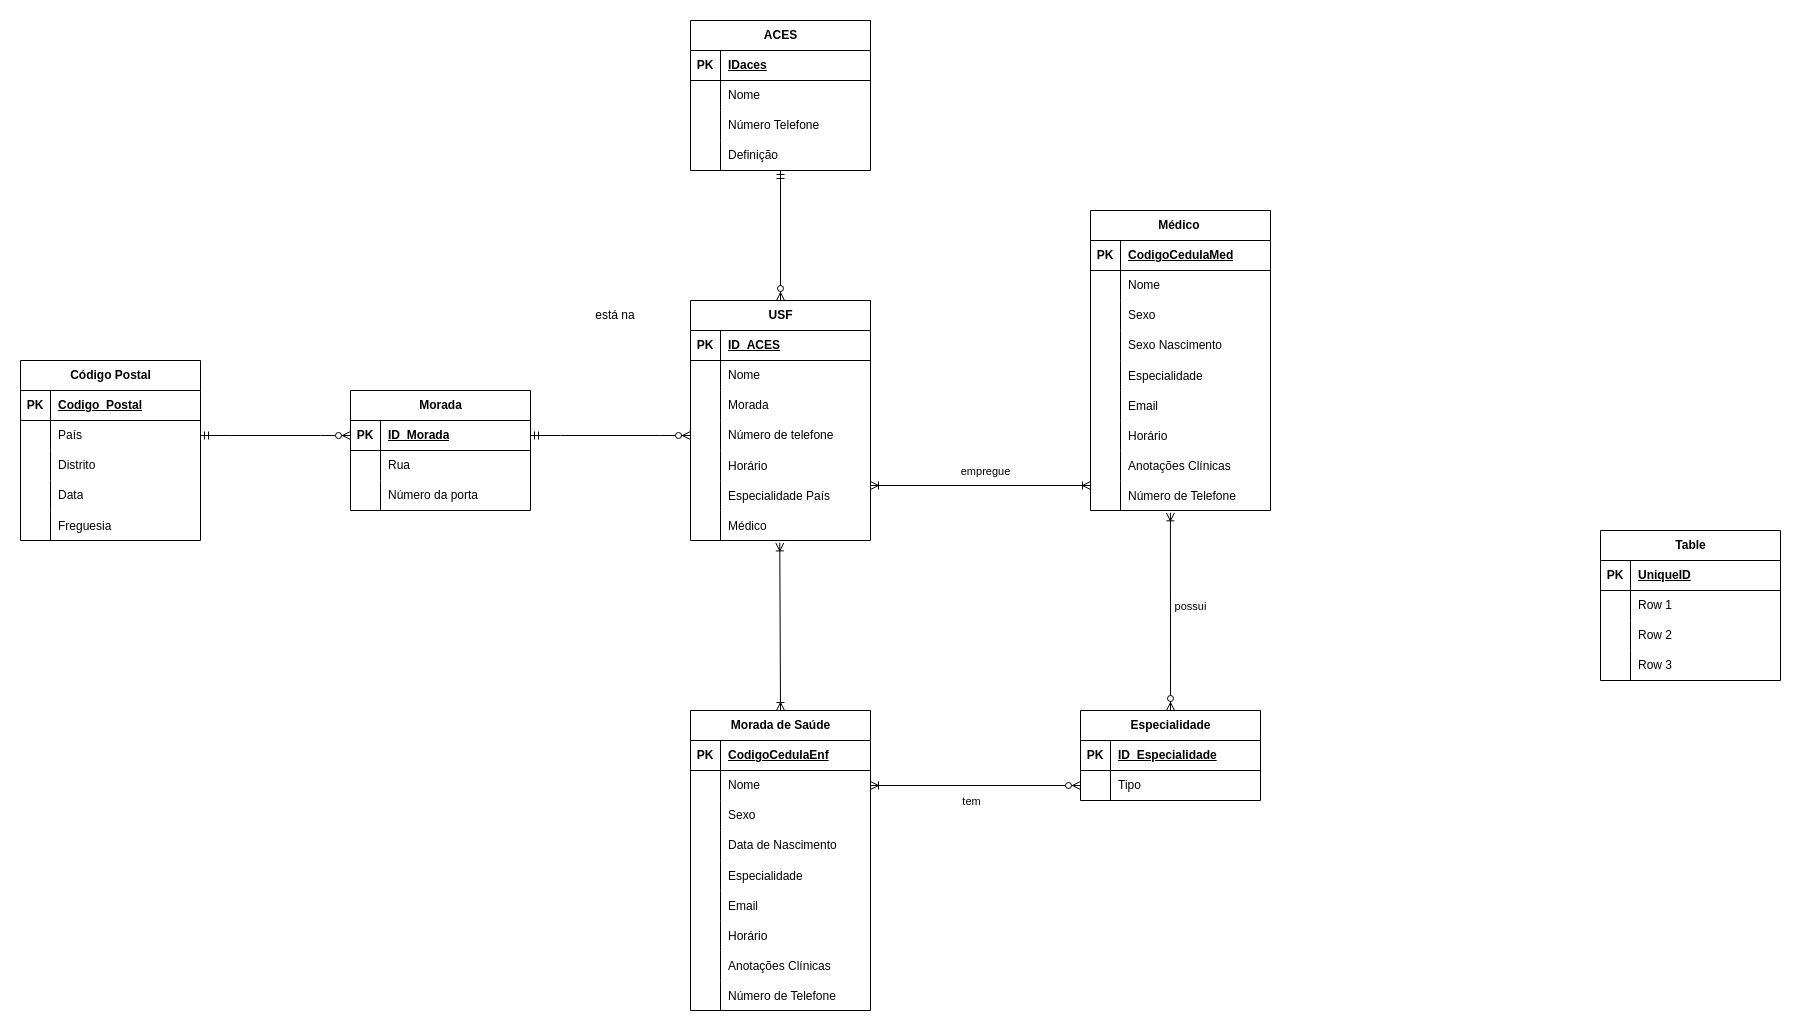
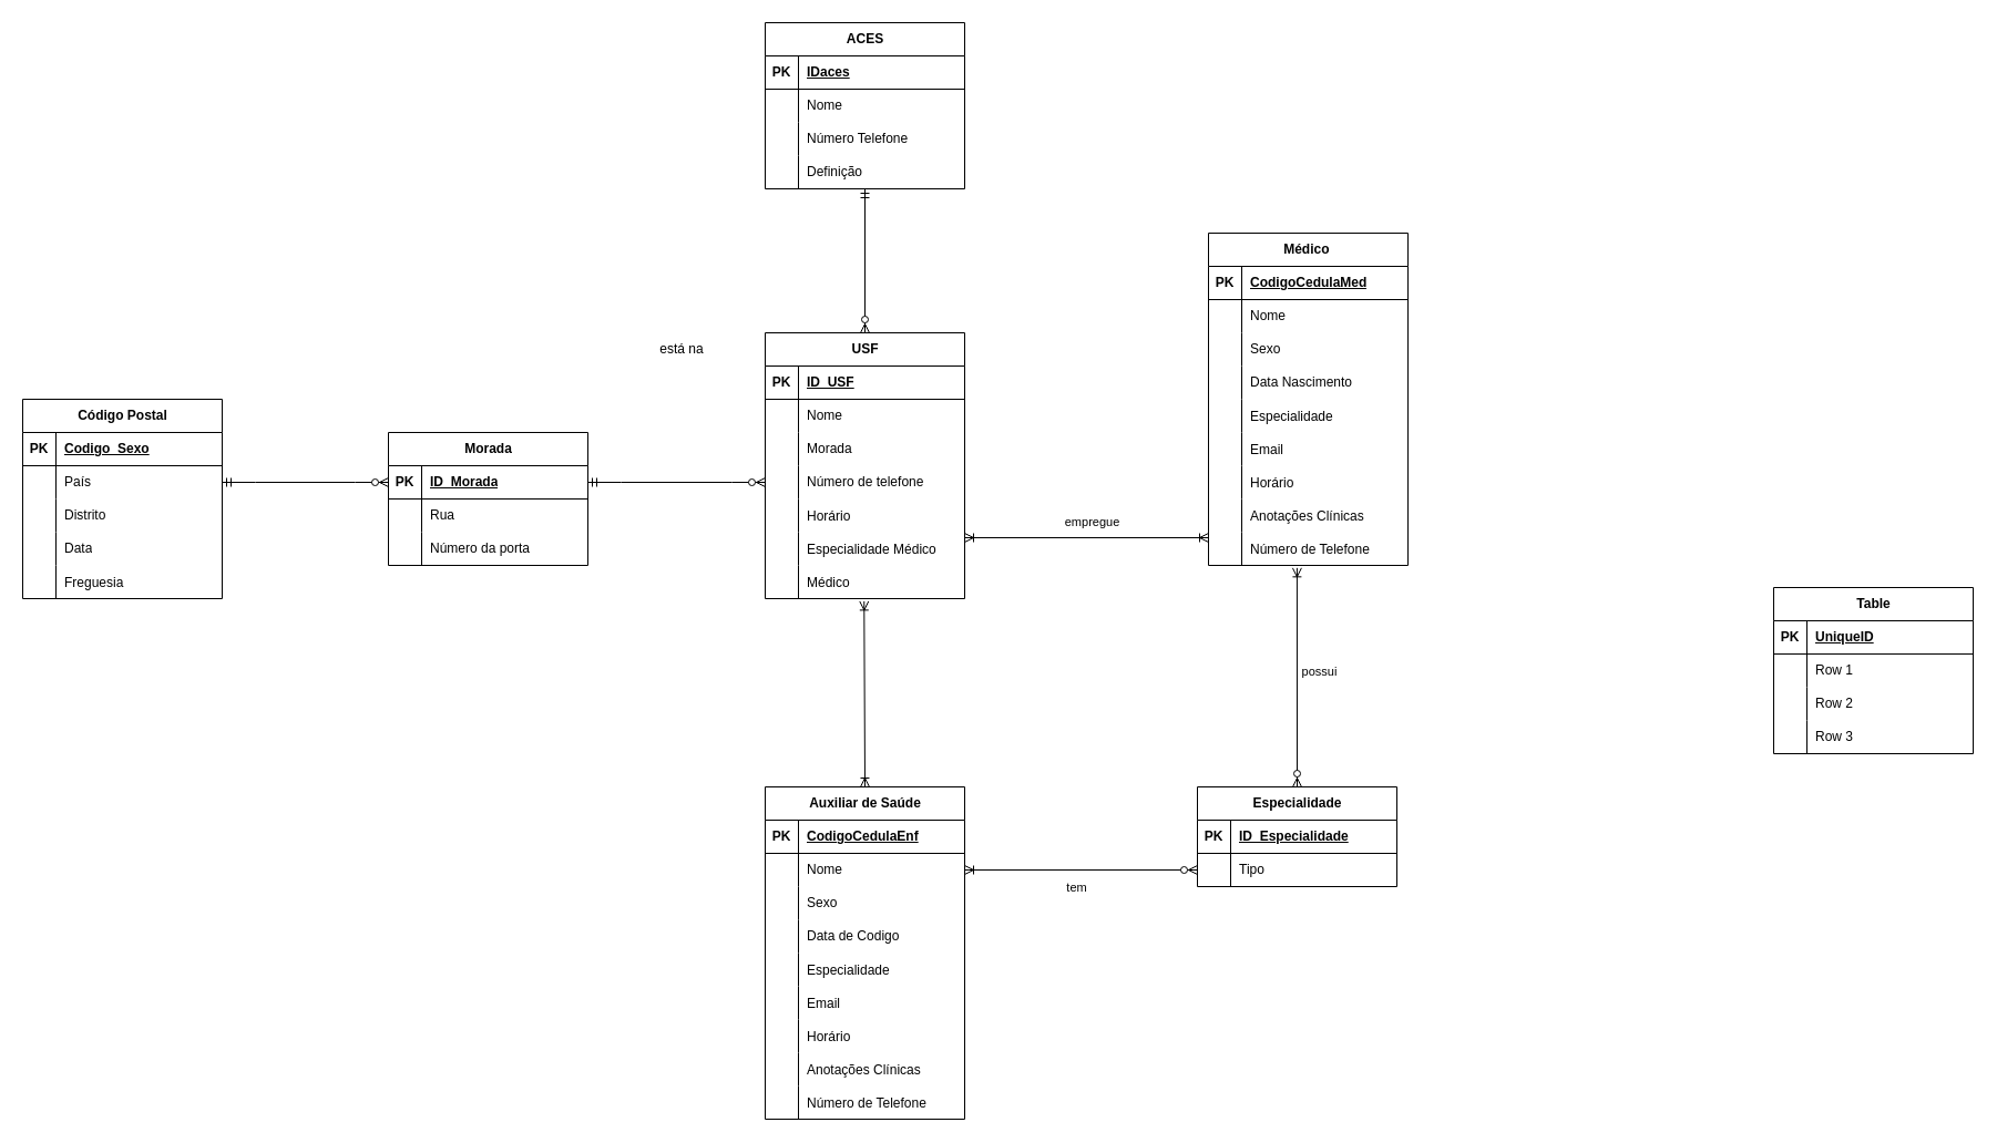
- <mxCell id="115" value="ID_ACES" style="shape=partialRectangle;connectable=0;fillColor=none;top=0;left=0;bottom=0;right=0;align=left;spacingLeft=6;fontStyle=5;overflow=hidden;whiteSpace=wrap;html=1;" parent="113" vertex="1"><mxGeometry x="30" width="150" height="30" as="geometry"><mxRectangle width="150" height="30" as="alternateBounds" /></mxGeometry></mxCell>
+ <mxCell id="115" value="ID_USF" style="shape=partialRectangle;connectable=0;fillColor=none;top=0;left=0;bottom=0;right=0;align=left;spacingLeft=6;fontStyle=5;overflow=hidden;whiteSpace=wrap;html=1;" parent="113" vertex="1"><mxGeometry x="30" width="150" height="30" as="geometry"><mxRectangle width="150" height="30" as="alternateBounds" /></mxGeometry></mxCell>
- <mxCell id="68" value="Sexo Nascimento" style="shape=partialRectangle;connectable=0;fillColor=none;top=0;left=0;bottom=0;right=0;align=left;spacingLeft=6;overflow=hidden;whiteSpace=wrap;html=1;" parent="66" vertex="1"><mxGeometry x="30" width="150" height="30" as="geometry"><mxRectangle width="150" height="30" as="alternateBounds" /></mxGeometry></mxCell>
+ <mxCell id="68" value="Data Nascimento" style="shape=partialRectangle;connectable=0;fillColor=none;top=0;left=0;bottom=0;right=0;align=left;spacingLeft=6;overflow=hidden;whiteSpace=wrap;html=1;" parent="66" vertex="1"><mxGeometry x="30" width="150" height="30" as="geometry"><mxRectangle width="150" height="30" as="alternateBounds" /></mxGeometry></mxCell>
- <mxCell id="25" value="Codigo_Postal" style="shape=partialRectangle;connectable=0;fillColor=none;top=0;left=0;bottom=0;right=0;align=left;spacingLeft=6;fontStyle=5;overflow=hidden;whiteSpace=wrap;html=1;" parent="23" vertex="1"><mxGeometry x="30" width="150" height="30" as="geometry"><mxRectangle width="150" height="30" as="alternateBounds" /></mxGeometry></mxCell>
+ <mxCell id="25" value="Codigo_Sexo" style="shape=partialRectangle;connectable=0;fillColor=none;top=0;left=0;bottom=0;right=0;align=left;spacingLeft=6;fontStyle=5;overflow=hidden;whiteSpace=wrap;html=1;" parent="23" vertex="1"><mxGeometry x="30" width="150" height="30" as="geometry"><mxRectangle width="150" height="30" as="alternateBounds" /></mxGeometry></mxCell>
- <mxCell id="130" value="Especialidade País" style="shape=partialRectangle;connectable=0;fillColor=none;top=0;left=0;bottom=0;right=0;align=left;spacingLeft=6;overflow=hidden;" parent="128" vertex="1"><mxGeometry x="30" width="150" height="30" as="geometry"><mxRectangle width="150" height="30" as="alternateBounds" /></mxGeometry></mxCell>
+ <mxCell id="130" value="Especialidade Médico" style="shape=partialRectangle;connectable=0;fillColor=none;top=0;left=0;bottom=0;right=0;align=left;spacingLeft=6;overflow=hidden;" parent="128" vertex="1"><mxGeometry x="30" width="150" height="30" as="geometry"><mxRectangle width="150" height="30" as="alternateBounds" /></mxGeometry></mxCell>
- <mxCell id="84" value="Morada de Saúde" style="shape=table;startSize=30;container=1;collapsible=1;childLayout=tableLayout;fixedRows=1;rowLines=0;fontStyle=1;align=center;resizeLast=1;html=1;" parent="1" vertex="1"><mxGeometry x="690" y="710" width="180" height="300" as="geometry" /></mxCell>
+ <mxCell id="84" value="Auxiliar de Saúde" style="shape=table;startSize=30;container=1;collapsible=1;childLayout=tableLayout;fixedRows=1;rowLines=0;fontStyle=1;align=center;resizeLast=1;html=1;" parent="1" vertex="1"><mxGeometry x="690" y="710" width="180" height="300" as="geometry" /></mxCell>
- <mxCell id="96" value="Data de Nascimento" style="shape=partialRectangle;connectable=0;fillColor=none;top=0;left=0;bottom=0;right=0;align=left;spacingLeft=6;overflow=hidden;whiteSpace=wrap;html=1;" parent="94" vertex="1"><mxGeometry x="30" width="150" height="30" as="geometry"><mxRectangle width="150" height="30" as="alternateBounds" /></mxGeometry></mxCell>
+ <mxCell id="96" value="Data de Codigo" style="shape=partialRectangle;connectable=0;fillColor=none;top=0;left=0;bottom=0;right=0;align=left;spacingLeft=6;overflow=hidden;whiteSpace=wrap;html=1;" parent="94" vertex="1"><mxGeometry x="30" width="150" height="30" as="geometry"><mxRectangle width="150" height="30" as="alternateBounds" /></mxGeometry></mxCell>
